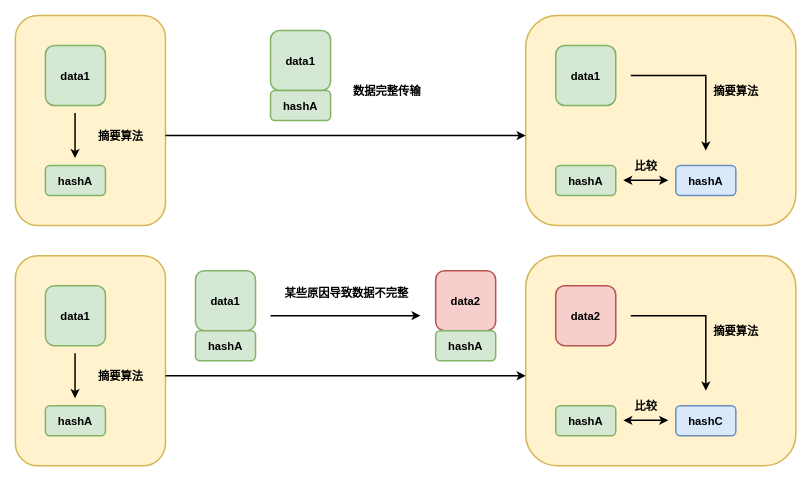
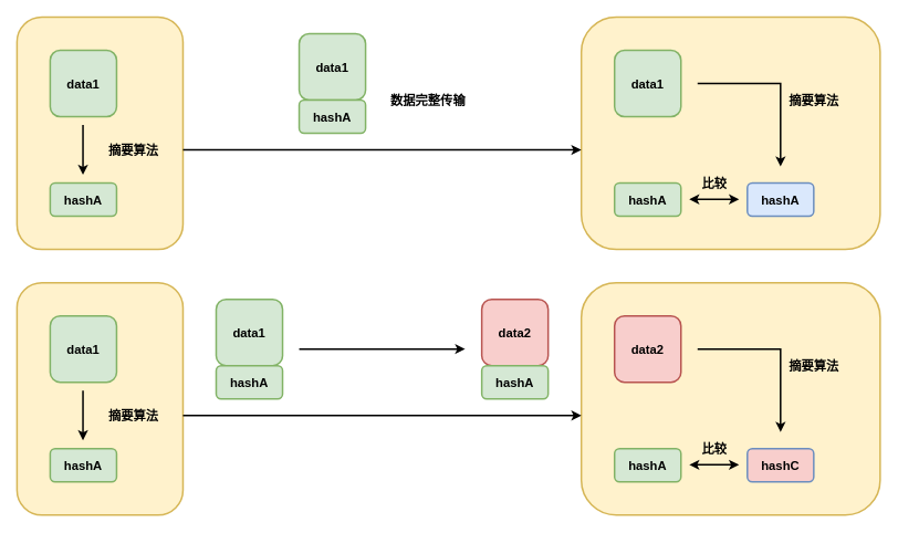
- <mxCell id="36" value="某些原因导致数据不完整" style="text;strokeColor=none;fillColor=none;html=1;fontSize=15;fontStyle=1;verticalAlign=middle;align=center;rounded=1;" vertex="1" parent="1"><mxGeometry x="381" y="370" width="160" height="40" as="geometry" /></mxCell>
- <mxCell id="19" value="hashC" style="rounded=1;whiteSpace=wrap;html=1;strokeWidth=2;fillWeight=4;hachureGap=8;hachureAngle=45;fillColor=#dae8fc;strokeColor=#6c8ebf;fontSize=15;fontStyle=1" vertex="1" parent="1"><mxGeometry x="900" y="540" width="80" height="40" as="geometry" /></mxCell>
+ <mxCell id="19" value="hashC" style="rounded=1;whiteSpace=wrap;html=1;strokeWidth=2;fillWeight=4;hachureGap=8;hachureAngle=45;fillColor=#f8cecc;strokeColor=#6c8ebf;fontSize=15;fontStyle=1;" vertex="1" parent="1"><mxGeometry x="900" y="540" width="80" height="40" as="geometry" /></mxCell>
